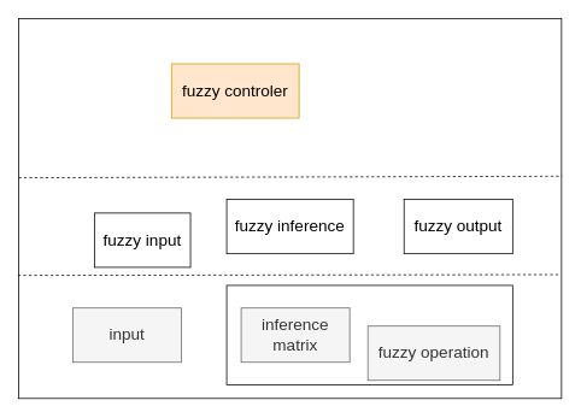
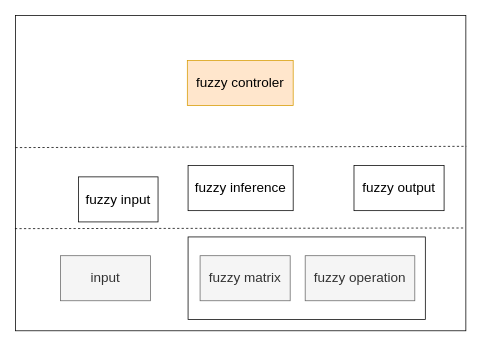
- <mxCell id="12" value="fuzzy controler" style="rounded=0;whiteSpace=wrap;html=1;fontSize=18;fillColor=#ffe6cc;strokeColor=#d79b00;" vertex="1" parent="1"><mxGeometry x="189" y="70" width="141" height="60" as="geometry" /></mxCell>
+ <mxCell id="12" value="fuzzy controler" style="rounded=0;whiteSpace=wrap;html=1;fontSize=18;fillColor=#ffe6cc;strokeColor=#d79b00;" vertex="1" parent="1"><mxGeometry x="249" y="80" width="141" height="60" as="geometry" /></mxCell>
- <mxCell id="10" value="fuzzy output" style="rounded=0;whiteSpace=wrap;html=1;fontSize=18;" vertex="1" parent="1"><mxGeometry x="446" y="220" width="120" height="60" as="geometry" /></mxCell>
+ <mxCell id="10" value="fuzzy output" style="rounded=0;whiteSpace=wrap;html=1;fontSize=18;" vertex="1" parent="1"><mxGeometry x="471" y="220" width="120" height="60" as="geometry" /></mxCell>
- <mxCell id="5" value="inference matrix" style="rounded=0;whiteSpace=wrap;html=1;fillColor=#f5f5f5;fontColor=#333333;strokeColor=#666666;fontSize=18;" vertex="1" parent="1"><mxGeometry x="266" y="340" width="120" height="60" as="geometry" /></mxCell>
+ <mxCell id="5" value="fuzzy matrix" style="rounded=0;whiteSpace=wrap;html=1;fillColor=#f5f5f5;fontColor=#333333;strokeColor=#666666;fontSize=18;" vertex="1" parent="1"><mxGeometry x="266" y="340" width="120" height="60" as="geometry" /></mxCell>
- <mxCell id="6" value="fuzzy operation" style="rounded=0;whiteSpace=wrap;html=1;fillColor=#f5f5f5;fontColor=#333333;strokeColor=#666666;fontSize=18;" vertex="1" parent="1"><mxGeometry x="406" y="360" width="146" height="60" as="geometry" /></mxCell>
+ <mxCell id="6" value="fuzzy operation" style="rounded=0;whiteSpace=wrap;html=1;fillColor=#f5f5f5;fontColor=#333333;strokeColor=#666666;fontSize=18;" vertex="1" parent="1"><mxGeometry x="406" y="340" width="146" height="60" as="geometry" /></mxCell>
